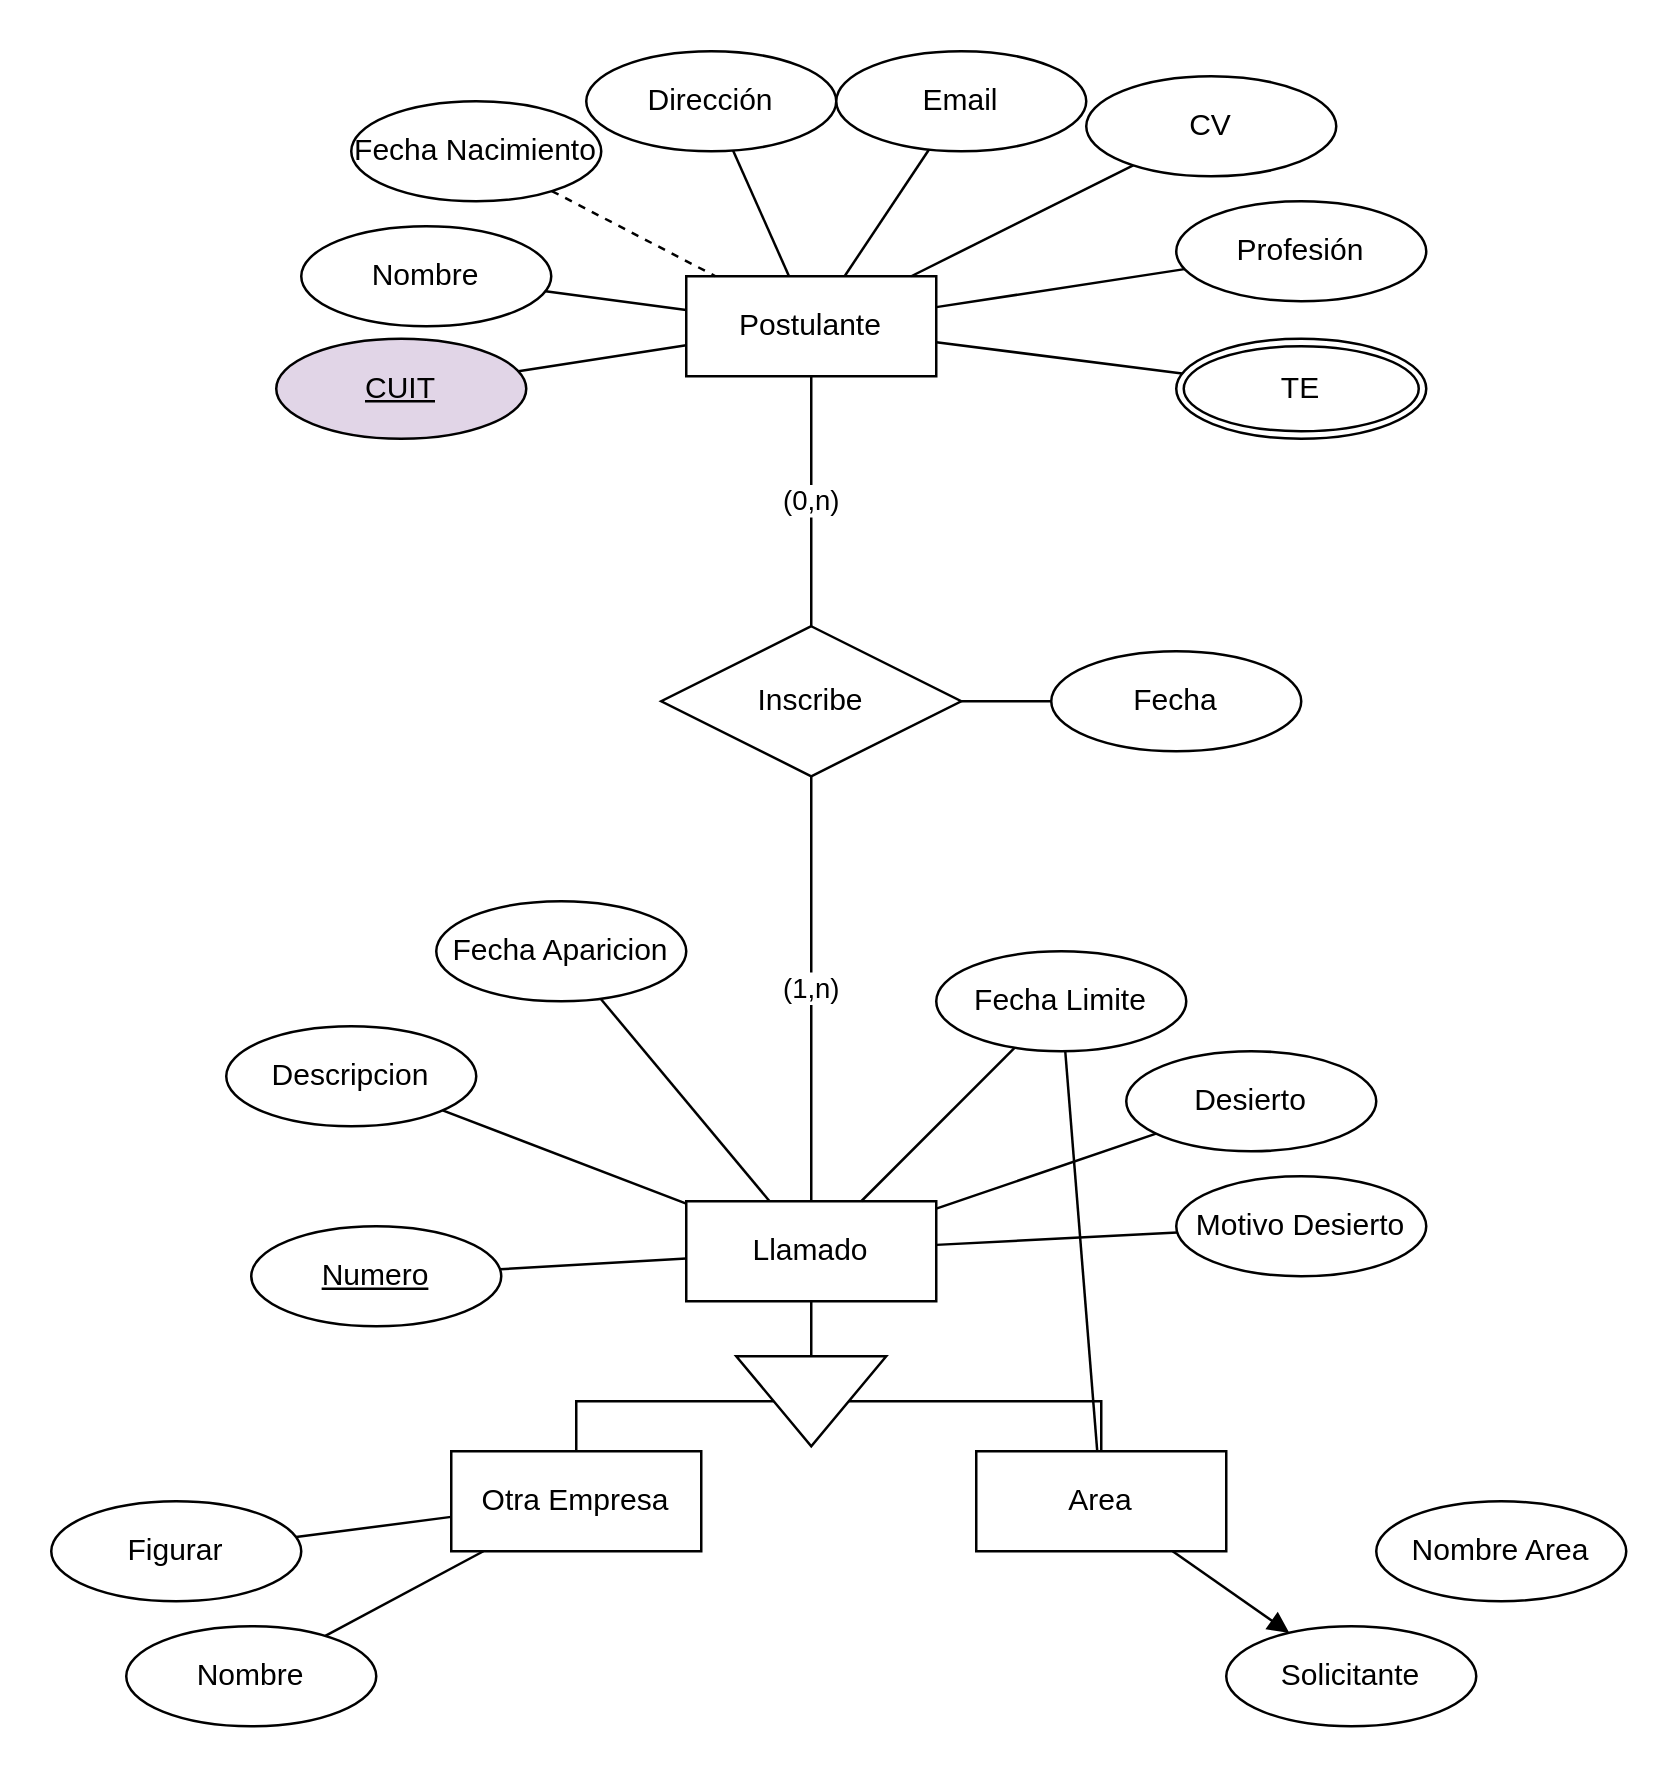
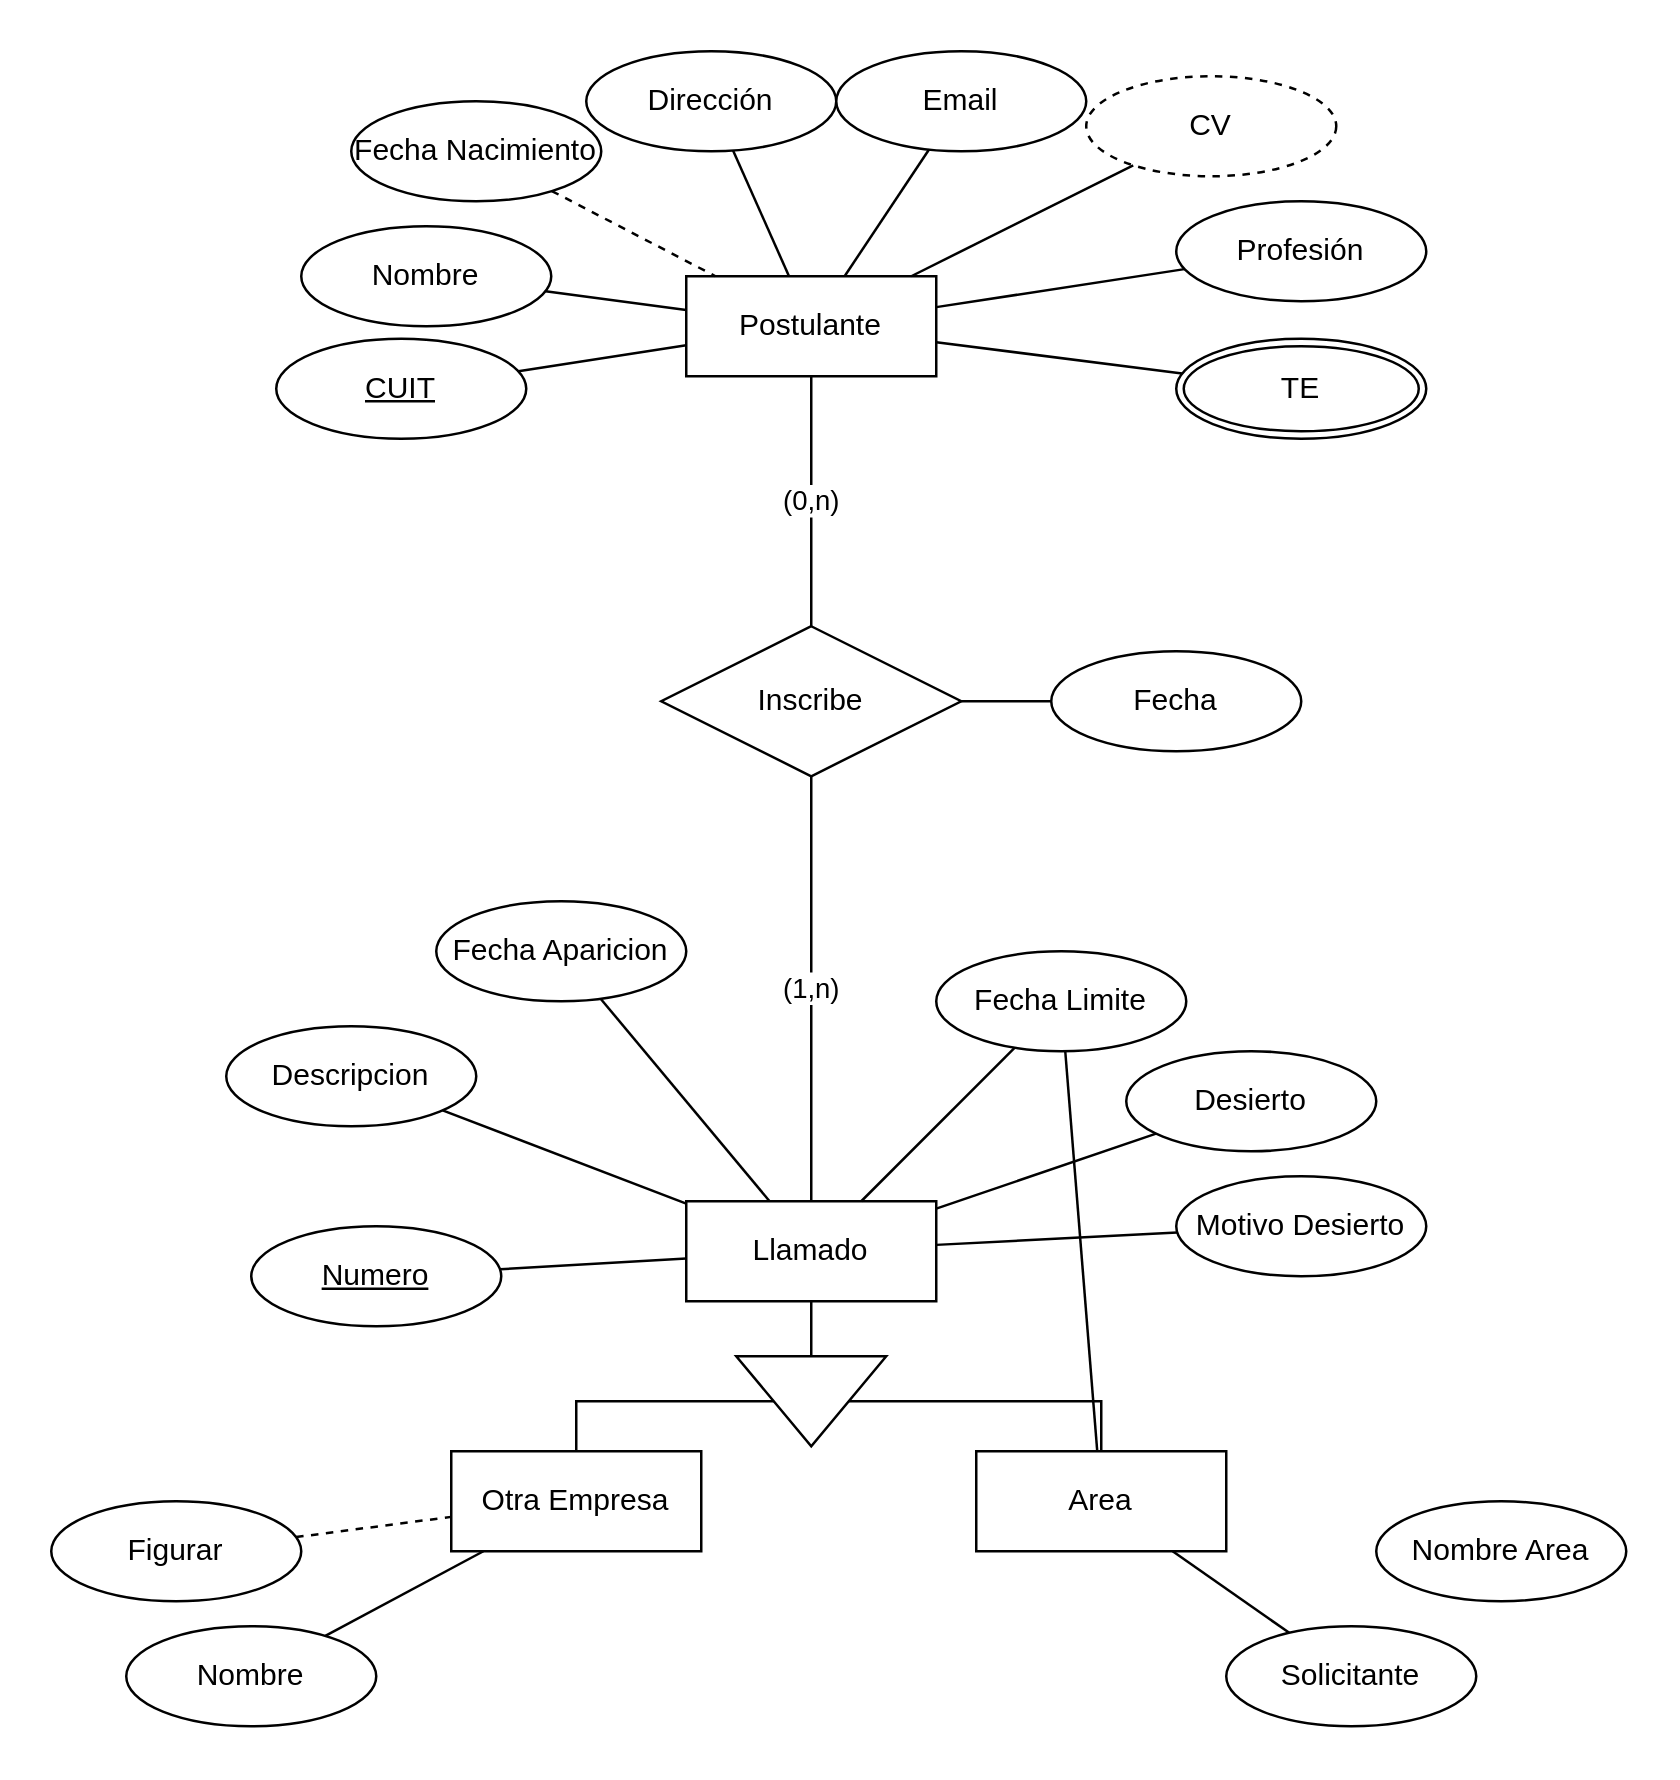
- <mxCell id="27" value="CV" style="ellipse;whiteSpace=wrap;html=1;align=center;" parent="1" vertex="1"><mxGeometry x="434" y="30" width="100" height="40" as="geometry" /></mxCell>
+ <mxCell id="27" value="CV" style="ellipse;whiteSpace=wrap;html=1;align=center;dashed=1;" parent="1" vertex="1"><mxGeometry x="434" y="30" width="100" height="40" as="geometry" /></mxCell>
- <mxCell id="23" value="CUIT" style="ellipse;whiteSpace=wrap;html=1;align=center;fontStyle=4;fillColor=#e1d5e7;" parent="1" vertex="1"><mxGeometry x="110" y="135" width="100" height="40" as="geometry" /></mxCell>
+ <mxCell id="23" value="CUIT" style="ellipse;whiteSpace=wrap;html=1;align=center;fontStyle=4;" parent="1" vertex="1"><mxGeometry x="110" y="135" width="100" height="40" as="geometry" /></mxCell>
- <mxCell id="14" value="" style="endArrow=none;html=1;rounded=0;" parent="1" source="12" target="11" edge="1"><mxGeometry relative="1" as="geometry"><mxPoint x="340" y="750" as="sourcePoint" /><mxPoint x="500" y="750" as="targetPoint" /></mxGeometry></mxCell>
+ <mxCell id="14" value="" style="endArrow=none;html=1;rounded=0;dashed=1;" parent="1" source="12" target="11" edge="1"><mxGeometry relative="1" as="geometry"><mxPoint x="340" y="750" as="sourcePoint" /><mxPoint x="500" y="750" as="targetPoint" /></mxGeometry></mxCell>
- <mxCell id="19" value="" style="endArrow=block;html=1;rounded=0;" parent="1" source="16" target="18" edge="1"><mxGeometry relative="1" as="geometry"><mxPoint x="570" y="820" as="sourcePoint" /><mxPoint x="730" y="820" as="targetPoint" /></mxGeometry></mxCell>
+ <mxCell id="19" value="" style="endArrow=none;html=1;rounded=0;" parent="1" source="16" target="18" edge="1"><mxGeometry relative="1" as="geometry"><mxPoint x="570" y="820" as="sourcePoint" /><mxPoint x="730" y="820" as="targetPoint" /></mxGeometry></mxCell>
